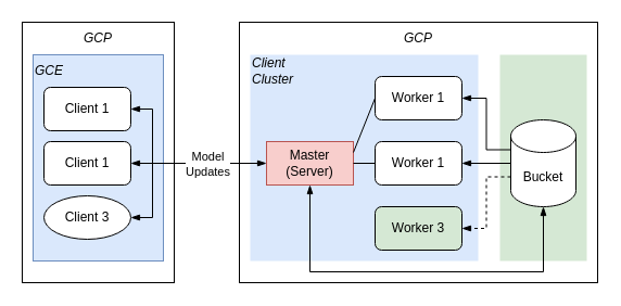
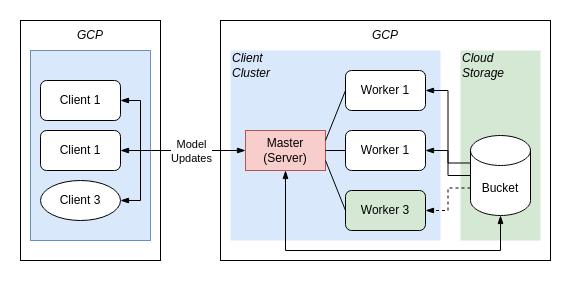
- <mxCell id="26" value="&lt;i&gt;GCE&lt;/i&gt;" style="text;html=1;strokeColor=none;fillColor=none;align=left;verticalAlign=middle;whiteSpace=wrap;rounded=0;" vertex="1" parent="1"><mxGeometry x="30" y="50" width="60" height="30" as="geometry" /></mxCell>
+ <mxCell id="28" value="&lt;i&gt;Cloud&lt;br&gt;Storage&lt;br&gt;&lt;/i&gt;" style="text;html=1;strokeColor=none;fillColor=none;align=left;verticalAlign=middle;whiteSpace=wrap;rounded=0;" vertex="1" parent="1"><mxGeometry x="460" y="50" width="60" height="30" as="geometry" /></mxCell>
- <mxCell id="20" value="Bucket" style="shape=cylinder3;whiteSpace=wrap;html=1;boundedLbl=1;backgroundOutline=1;size=15;" vertex="1" parent="1"><mxGeometry x="470" y="110" width="60" height="80" as="geometry" /></mxCell>
+ <mxCell id="20" value="Bucket" style="shape=cylinder3;whiteSpace=wrap;html=1;boundedLbl=1;backgroundOutline=1;size=15;" vertex="1" parent="1"><mxGeometry x="470" y="135" width="60" height="80" as="geometry" /></mxCell>
+ <mxCell id="25" value="" style="endArrow=none;html=1;rounded=0;entryX=0;entryY=0.5;entryDx=0;entryDy=0;exitX=1;exitY=0.75;exitDx=0;exitDy=0;" edge="1" parent="1" source="13" target="19"><mxGeometry width="50" height="50" relative="1" as="geometry"><mxPoint x="220" y="220" as="sourcePoint" /><mxPoint x="270" y="170" as="targetPoint" /></mxGeometry></mxCell>
